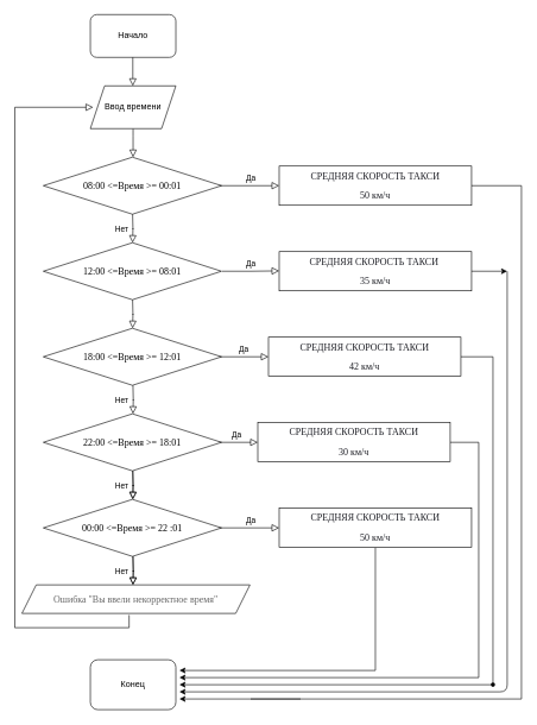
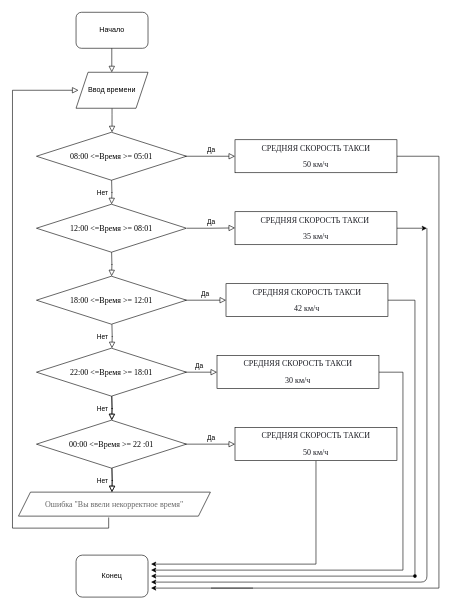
- <mxCell id="7" value="&lt;p&gt;&lt;span style=&quot;font-family: &amp;#34;lt_regular&amp;#34; ; font-size: 10pt&quot;&gt;08:00&amp;nbsp;&lt;/span&gt;&lt;span style=&quot;font-family: &amp;#34;lt_regular&amp;#34; ; font-size: 10pt&quot;&gt;&amp;lt;=Время &amp;gt;= 00:01&lt;/span&gt;&lt;/p&gt;" style="rhombus;whiteSpace=wrap;html=1;rounded=0;glass=0;" parent="1" vertex="1"><mxGeometry x="60" y="220" width="250" height="80" as="geometry" /></mxCell>
+ <mxCell id="7" value="&lt;p&gt;&lt;span style=&quot;font-family: &amp;#34;lt_regular&amp;#34; ; font-size: 10pt&quot;&gt;08:00&amp;nbsp;&lt;/span&gt;&lt;span style=&quot;font-family: &amp;#34;lt_regular&amp;#34; ; font-size: 10pt&quot;&gt;&amp;lt;=Время &amp;gt;= 05:01&lt;/span&gt;&lt;/p&gt;" style="rhombus;whiteSpace=wrap;html=1;rounded=0;glass=0;" parent="1" vertex="1"><mxGeometry x="60" y="220" width="250" height="80" as="geometry" /></mxCell>
